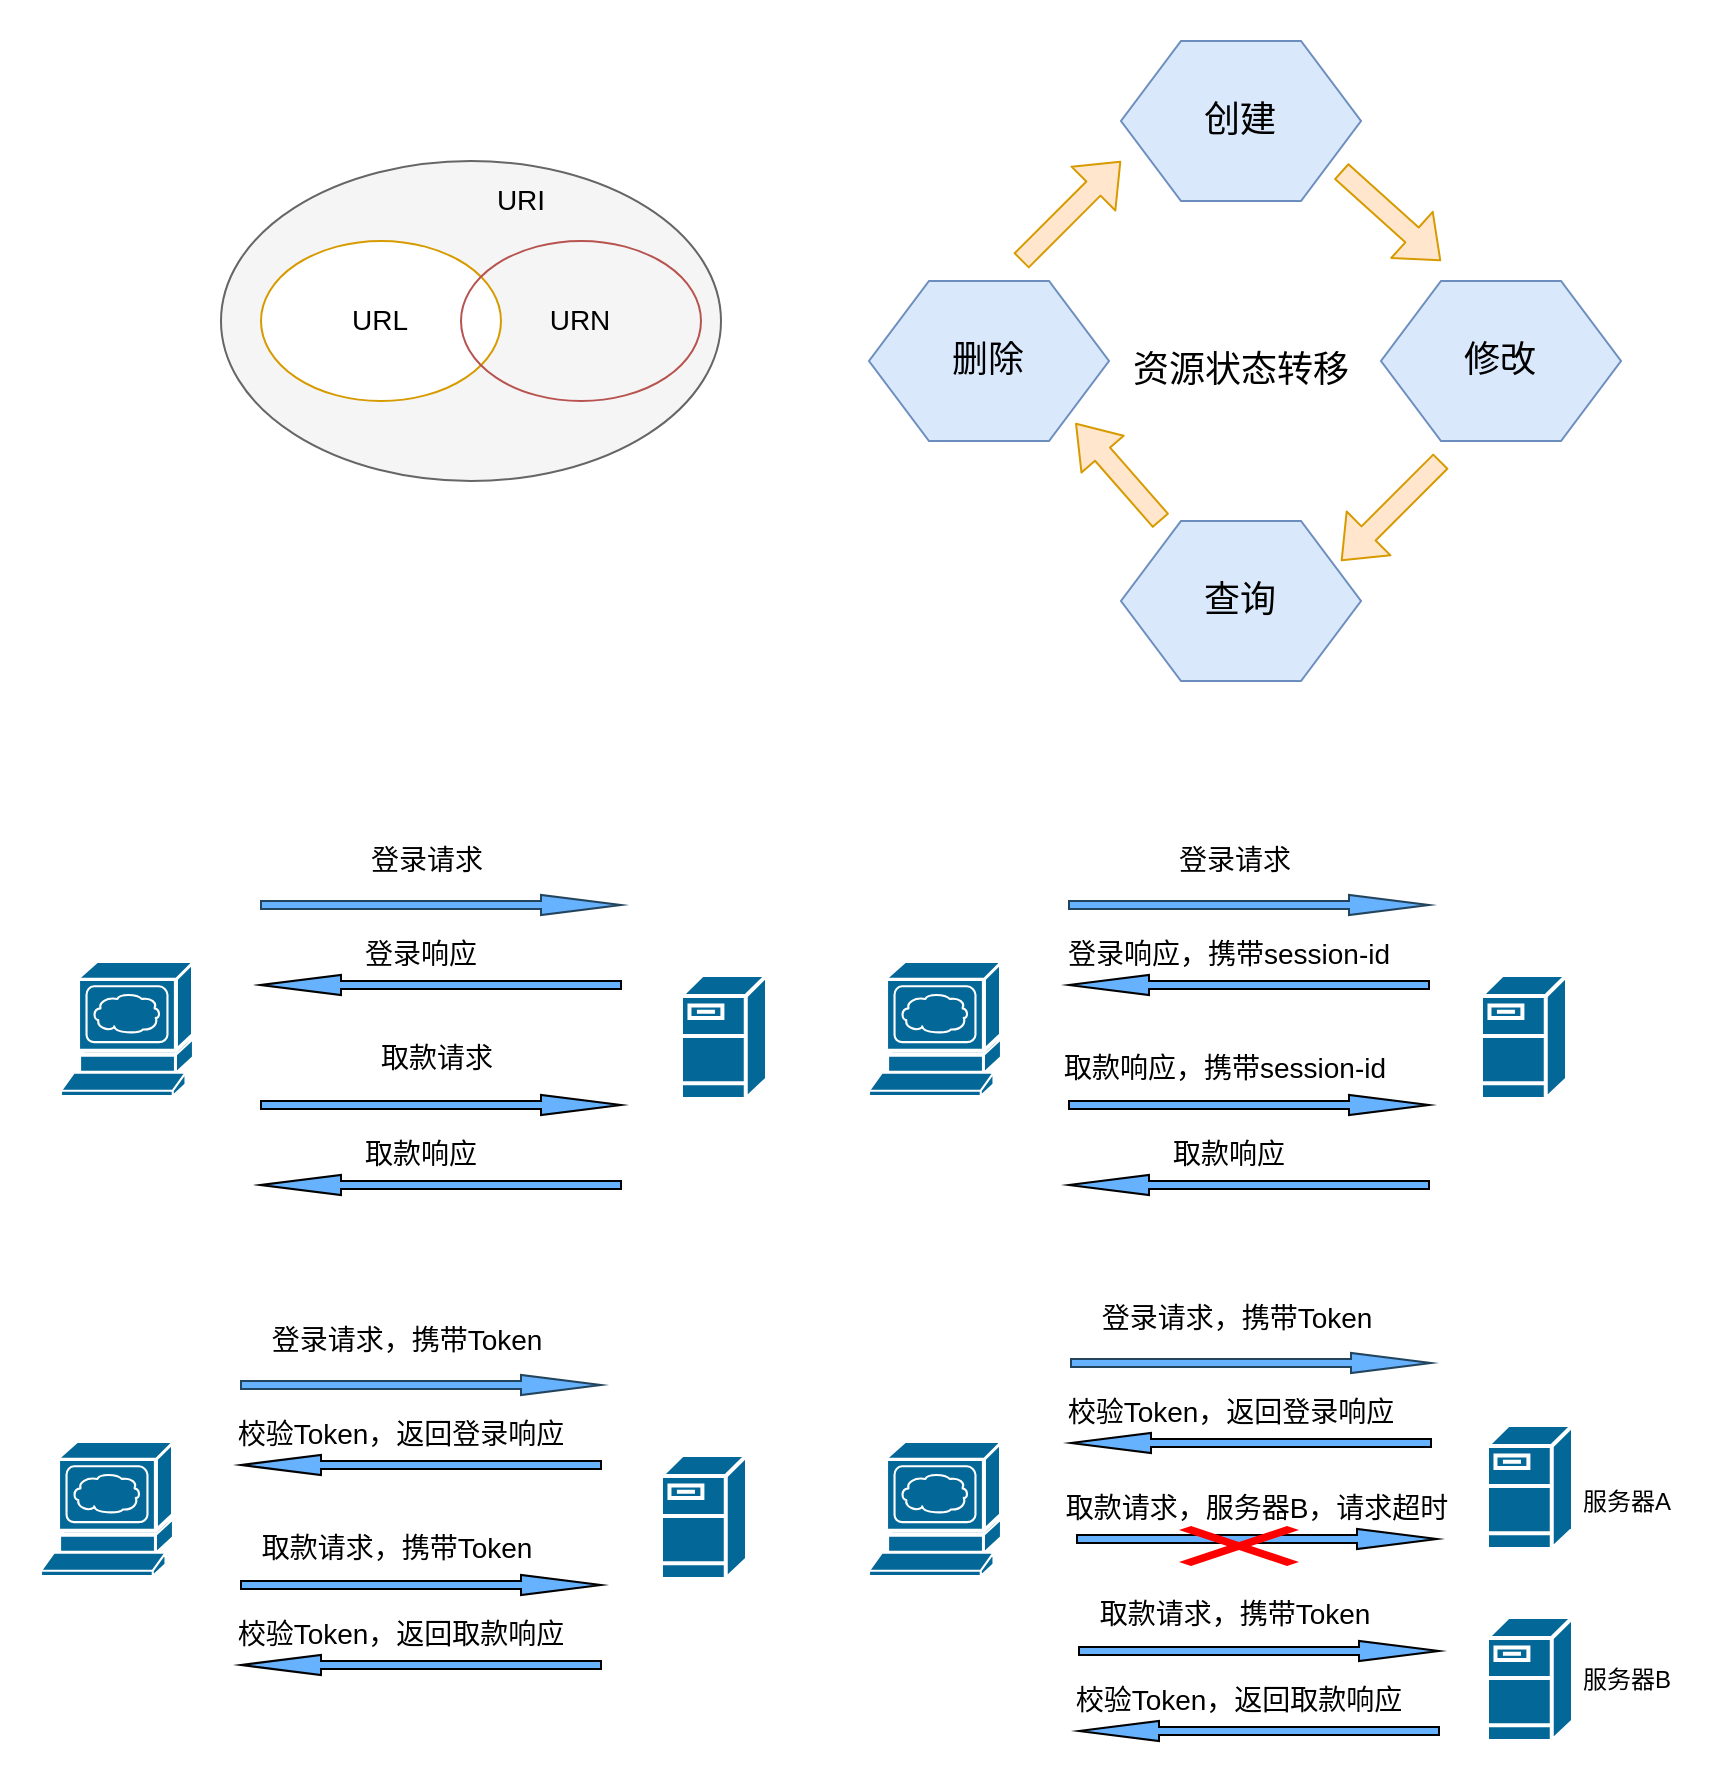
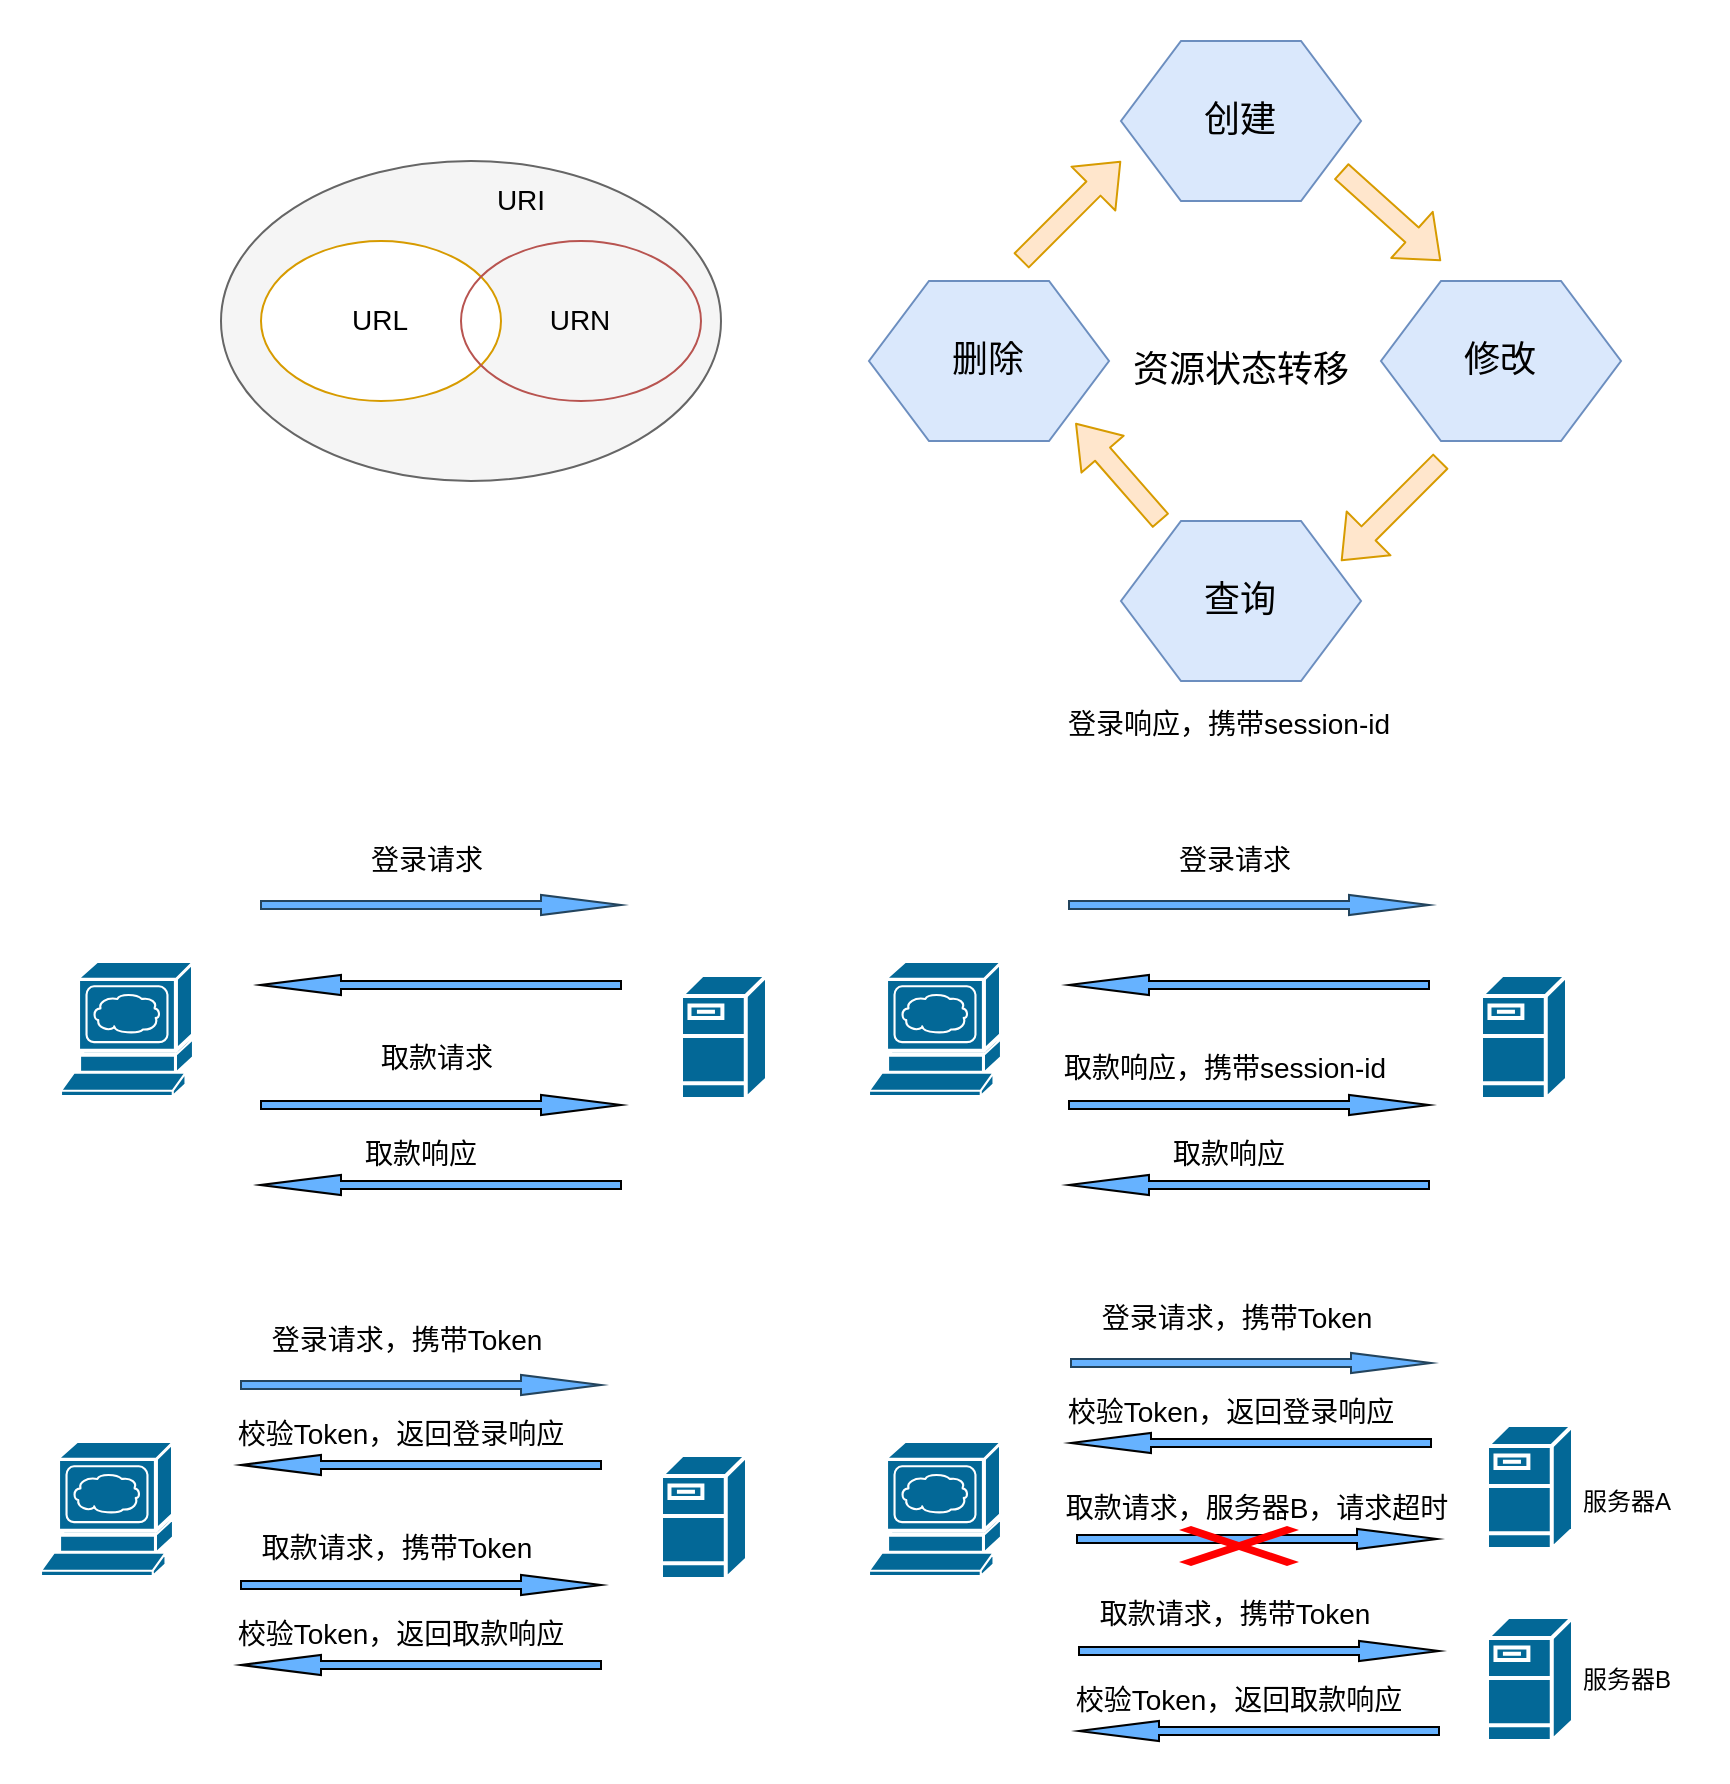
- <mxCell id="20" value="&lt;font style=&quot;font-size: 14px&quot;&gt;登录响应&lt;/font&gt;" style="text;html=1;align=center;verticalAlign=middle;resizable=0;points=[];autosize=1;" vertex="1" parent="1"><mxGeometry x="175" y="467" width="70" height="20" as="geometry" /></mxCell>
- <mxCell id="30" value="&lt;font style=&quot;font-size: 14px&quot;&gt;登录响应，携带session-id&lt;/font&gt;" style="text;html=1;align=center;verticalAlign=middle;resizable=0;points=[];autosize=1;" vertex="1" parent="1"><mxGeometry x="524" y="467" width="180" height="20" as="geometry" /></mxCell>
+ <mxCell id="30" value="&lt;font style=&quot;font-size: 14px&quot;&gt;登录响应，携带session-id&lt;/font&gt;" style="text;html=1;align=center;verticalAlign=middle;resizable=0;points=[];autosize=1;" vertex="1" parent="1"><mxGeometry x="524" y="352" width="180" height="20" as="geometry" /></mxCell>
